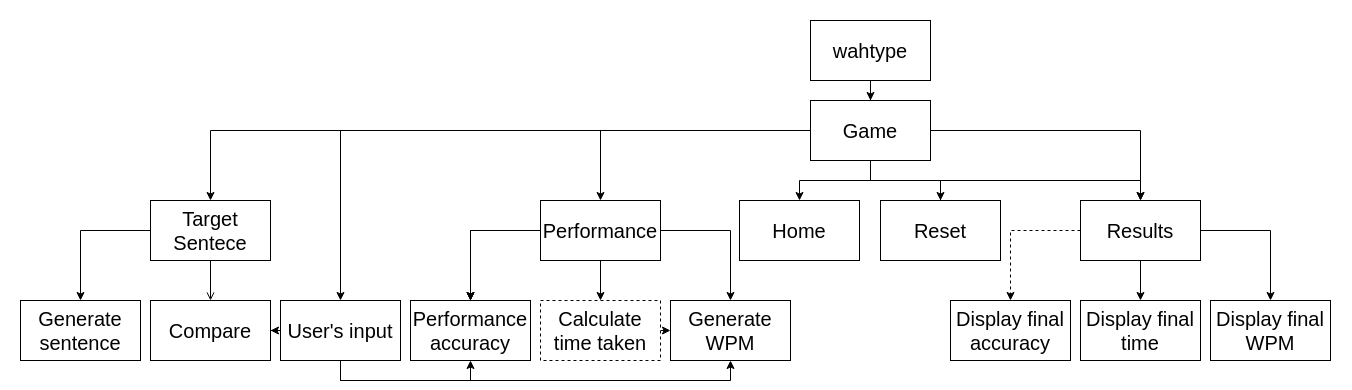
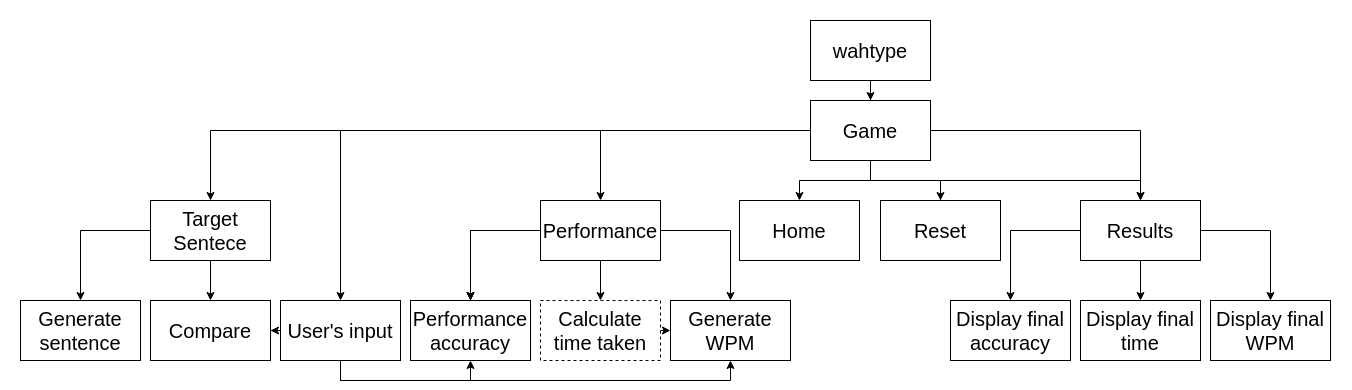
- <mxCell id="32" value="" style="edgeStyle=orthogonalEdgeStyle;rounded=0;orthogonalLoop=1;jettySize=auto;html=1;dashed=1;" parent="1" source="33" target="36" edge="1"><mxGeometry relative="1" as="geometry" /></mxCell>
+ <mxCell id="32" value="" style="edgeStyle=orthogonalEdgeStyle;rounded=0;orthogonalLoop=1;jettySize=auto;html=1;" parent="1" source="33" target="36" edge="1"><mxGeometry relative="1" as="geometry" /></mxCell>
- <mxCell id="12" value="" style="edgeStyle=orthogonalEdgeStyle;rounded=0;orthogonalLoop=1;jettySize=auto;html=1;endArrow=open;" parent="1" source="13" target="19" edge="1"><mxGeometry relative="1" as="geometry" /></mxCell>
+ <mxCell id="12" value="" style="edgeStyle=orthogonalEdgeStyle;rounded=0;orthogonalLoop=1;jettySize=auto;html=1;" parent="1" source="13" target="19" edge="1"><mxGeometry relative="1" as="geometry" /></mxCell>
